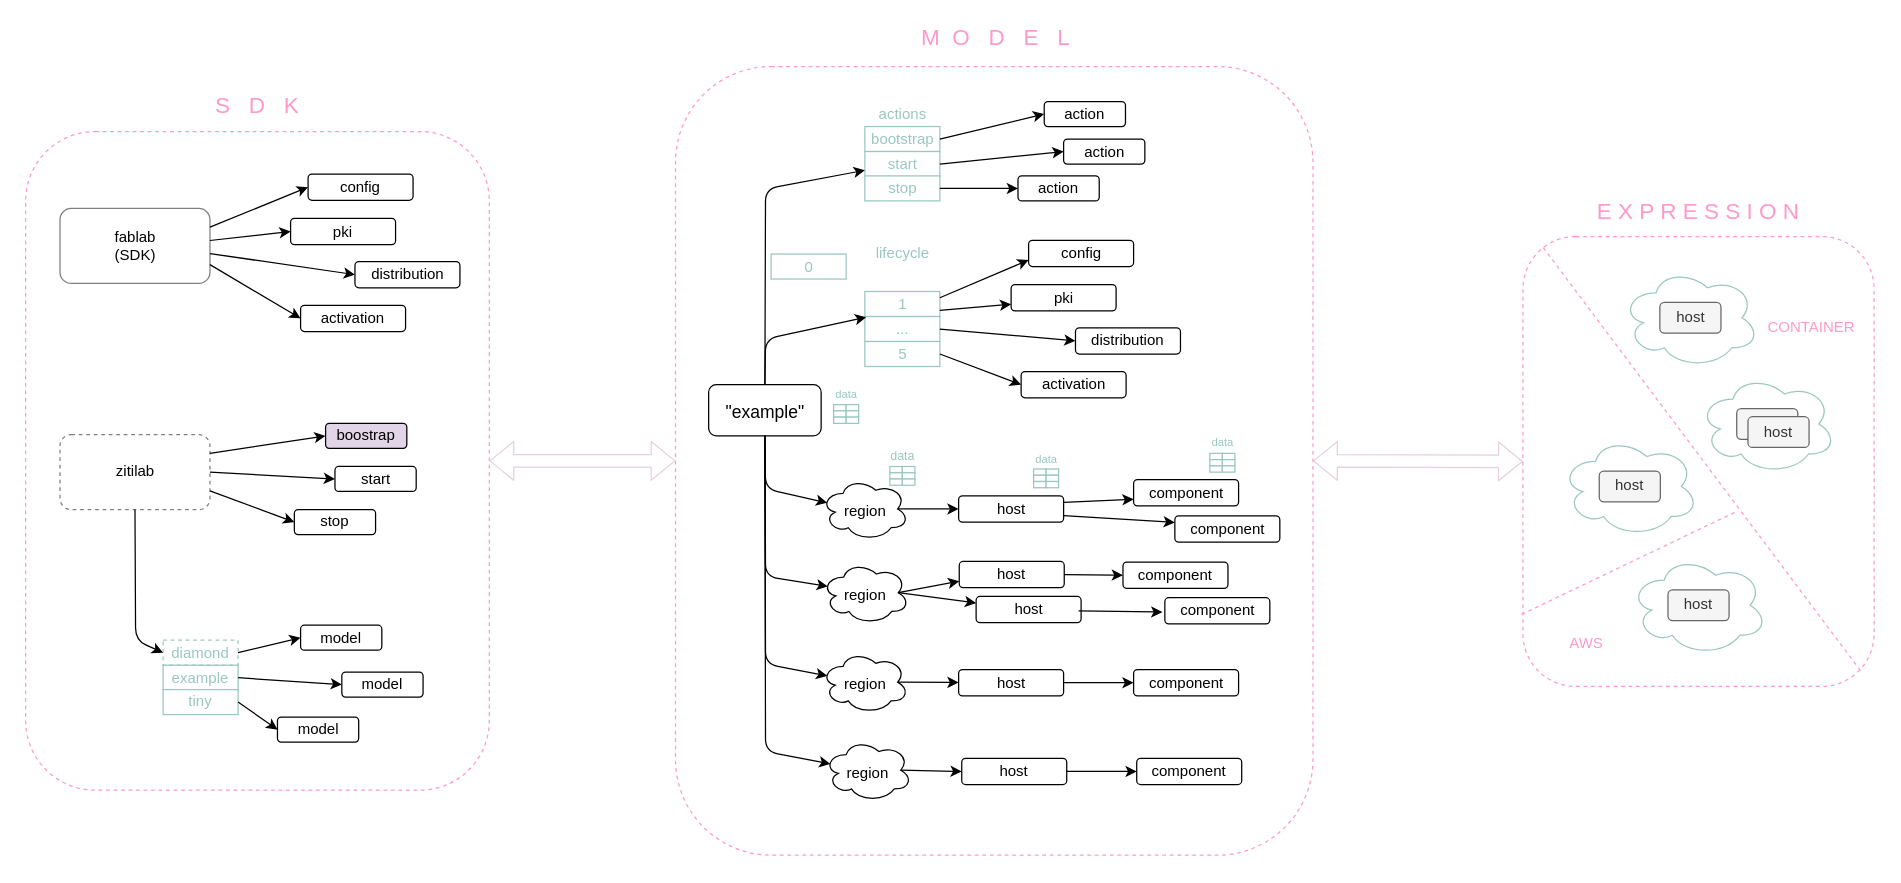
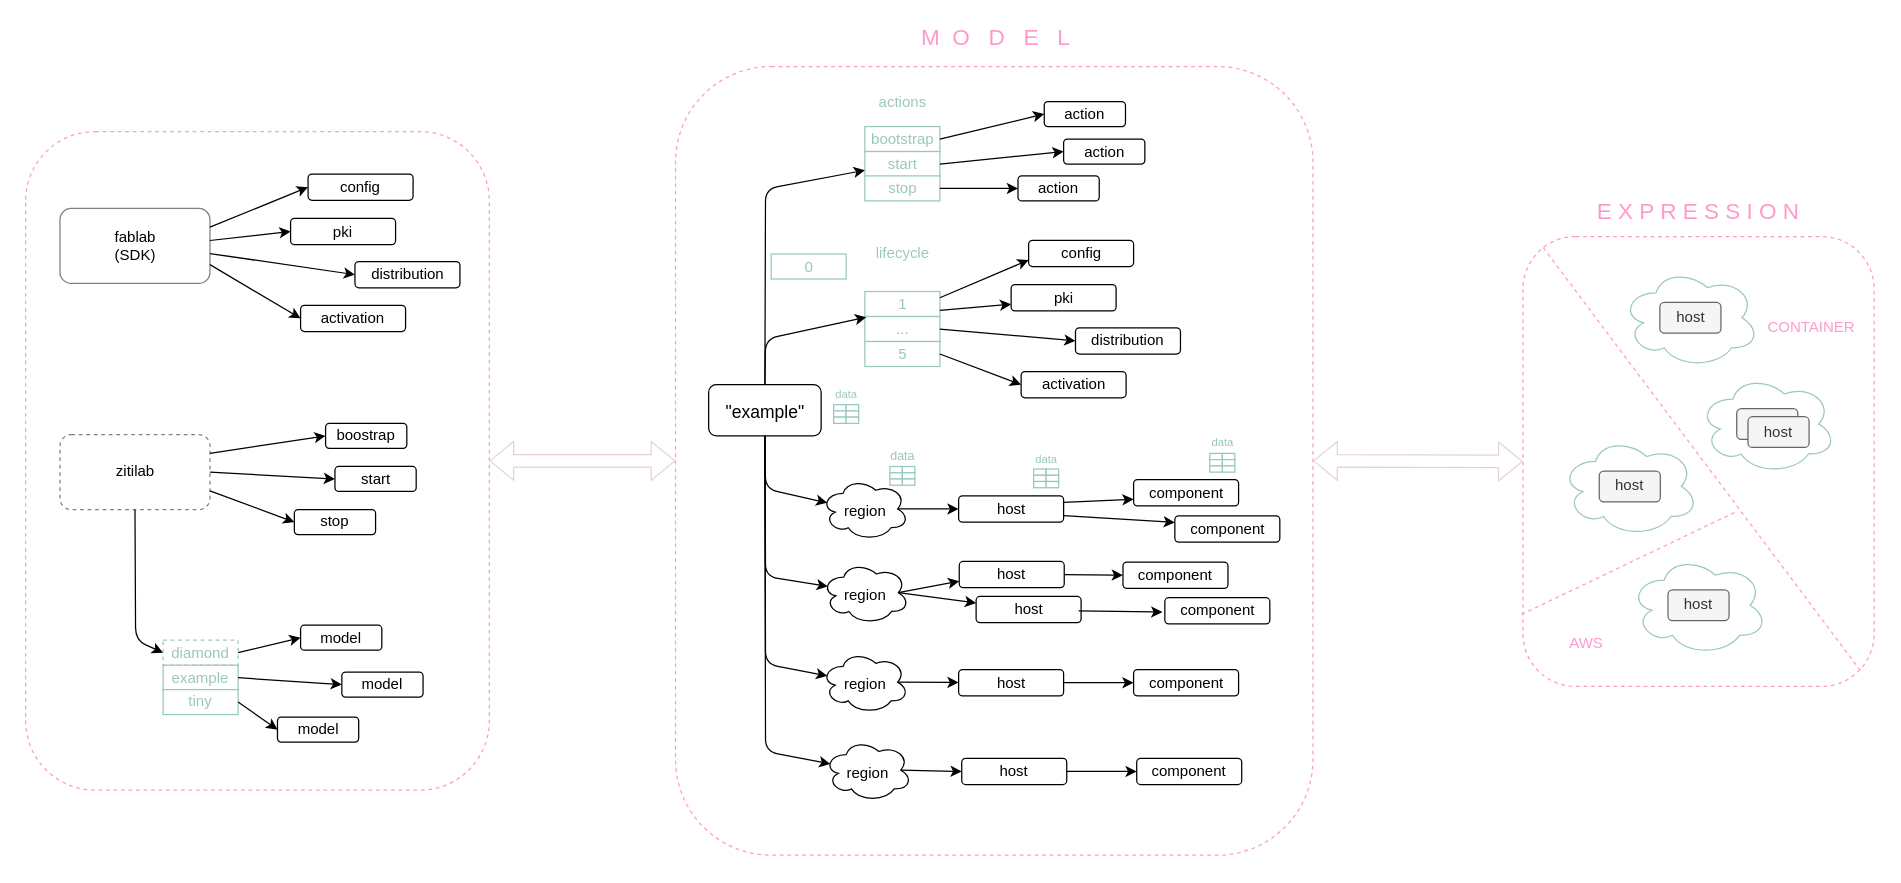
- <mxCell id="125" value="S&amp;nbsp; &amp;nbsp;D&amp;nbsp; &amp;nbsp;K" style="text;html=1;strokeColor=none;fillColor=none;align=center;verticalAlign=middle;whiteSpace=wrap;rounded=0;dashed=1;fontColor=#FF99CC;fontSize=18;" vertex="1" parent="1"><mxGeometry x="80" y="73.5" width="251" height="20" as="geometry" /></mxCell>
- <mxCell id="100" value="&lt;font color=&quot;#9ac7bf&quot;&gt;actions&lt;/font&gt;" style="text;html=1;strokeColor=none;fillColor=none;align=center;verticalAlign=middle;whiteSpace=wrap;rounded=0;" vertex="1" parent="1"><mxGeometry x="702" y="80.5" width="40" height="20" as="geometry" /></mxCell>
+ <mxCell id="100" value="&lt;font color=&quot;#9ac7bf&quot;&gt;actions&lt;/font&gt;" style="text;html=1;strokeColor=none;fillColor=none;align=center;verticalAlign=middle;whiteSpace=wrap;rounded=0;" vertex="1" parent="1"><mxGeometry x="702" y="70.5" width="40" height="20" as="geometry" /></mxCell>
- <mxCell id="111" value="boostrap" style="rounded=1;whiteSpace=wrap;html=1;fillColor=#e1d5e7;" vertex="1" parent="1"><mxGeometry x="260" y="338" width="65" height="20" as="geometry" /></mxCell>
+ <mxCell id="111" value="boostrap" style="rounded=1;whiteSpace=wrap;html=1;" vertex="1" parent="1"><mxGeometry x="260" y="338" width="65" height="20" as="geometry" /></mxCell>
